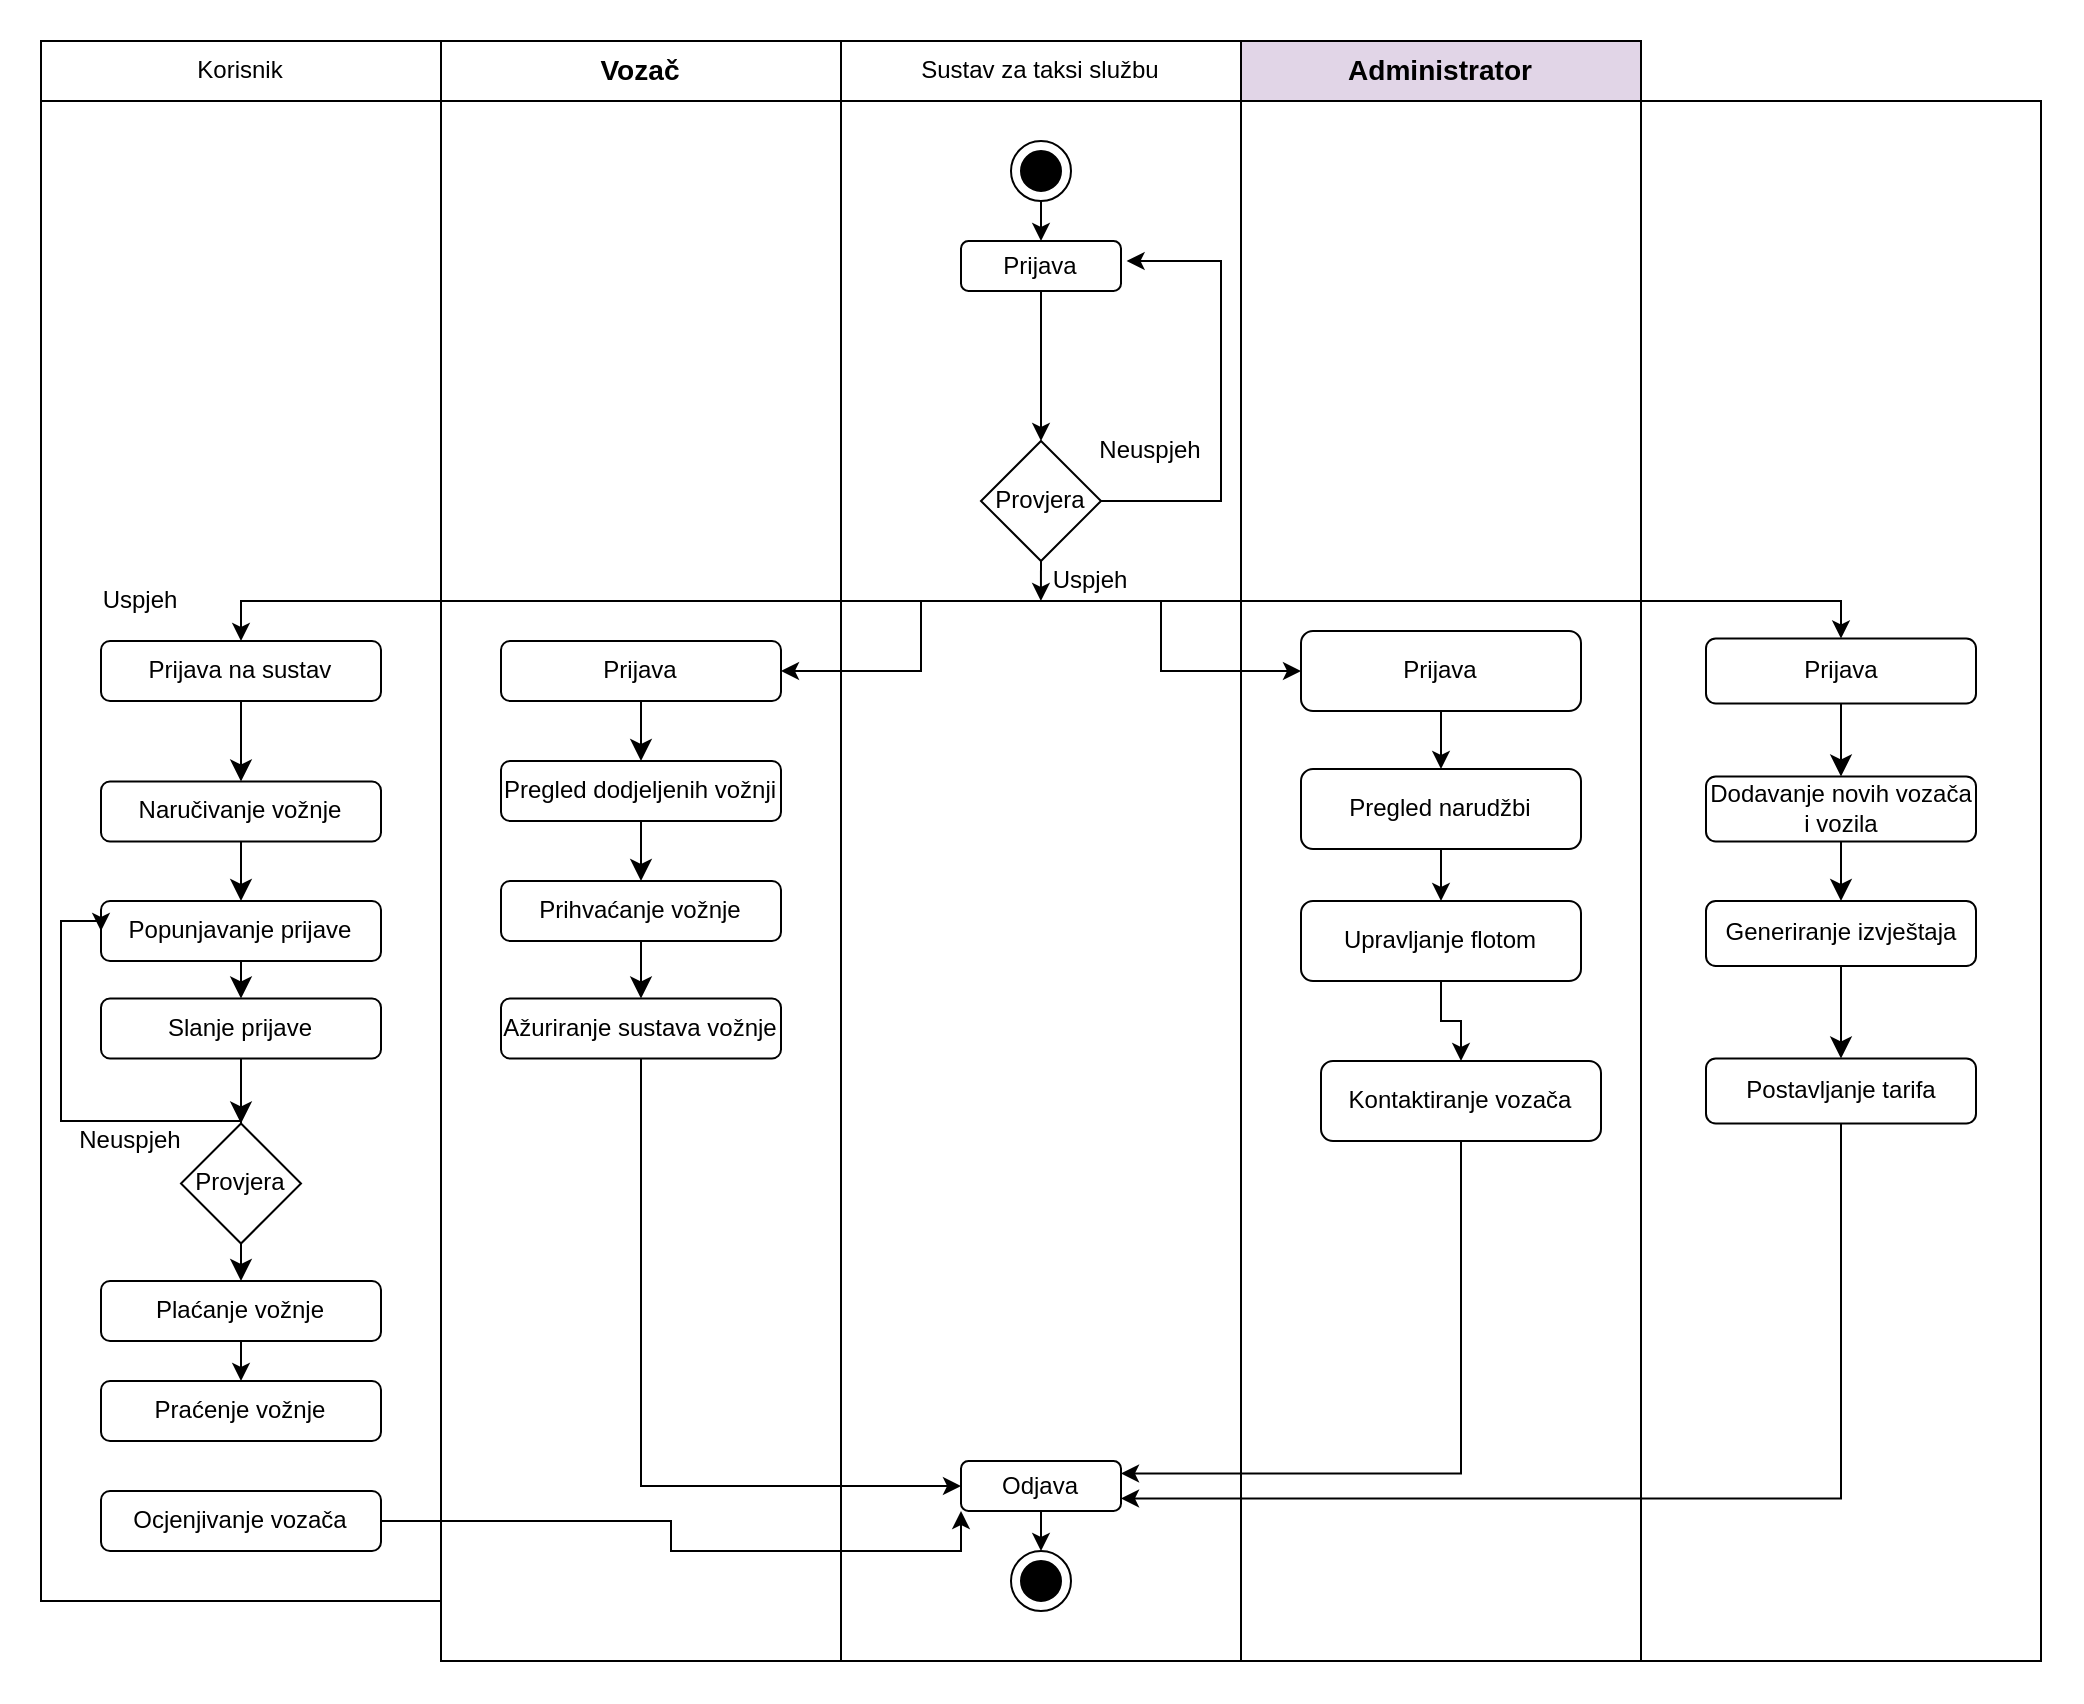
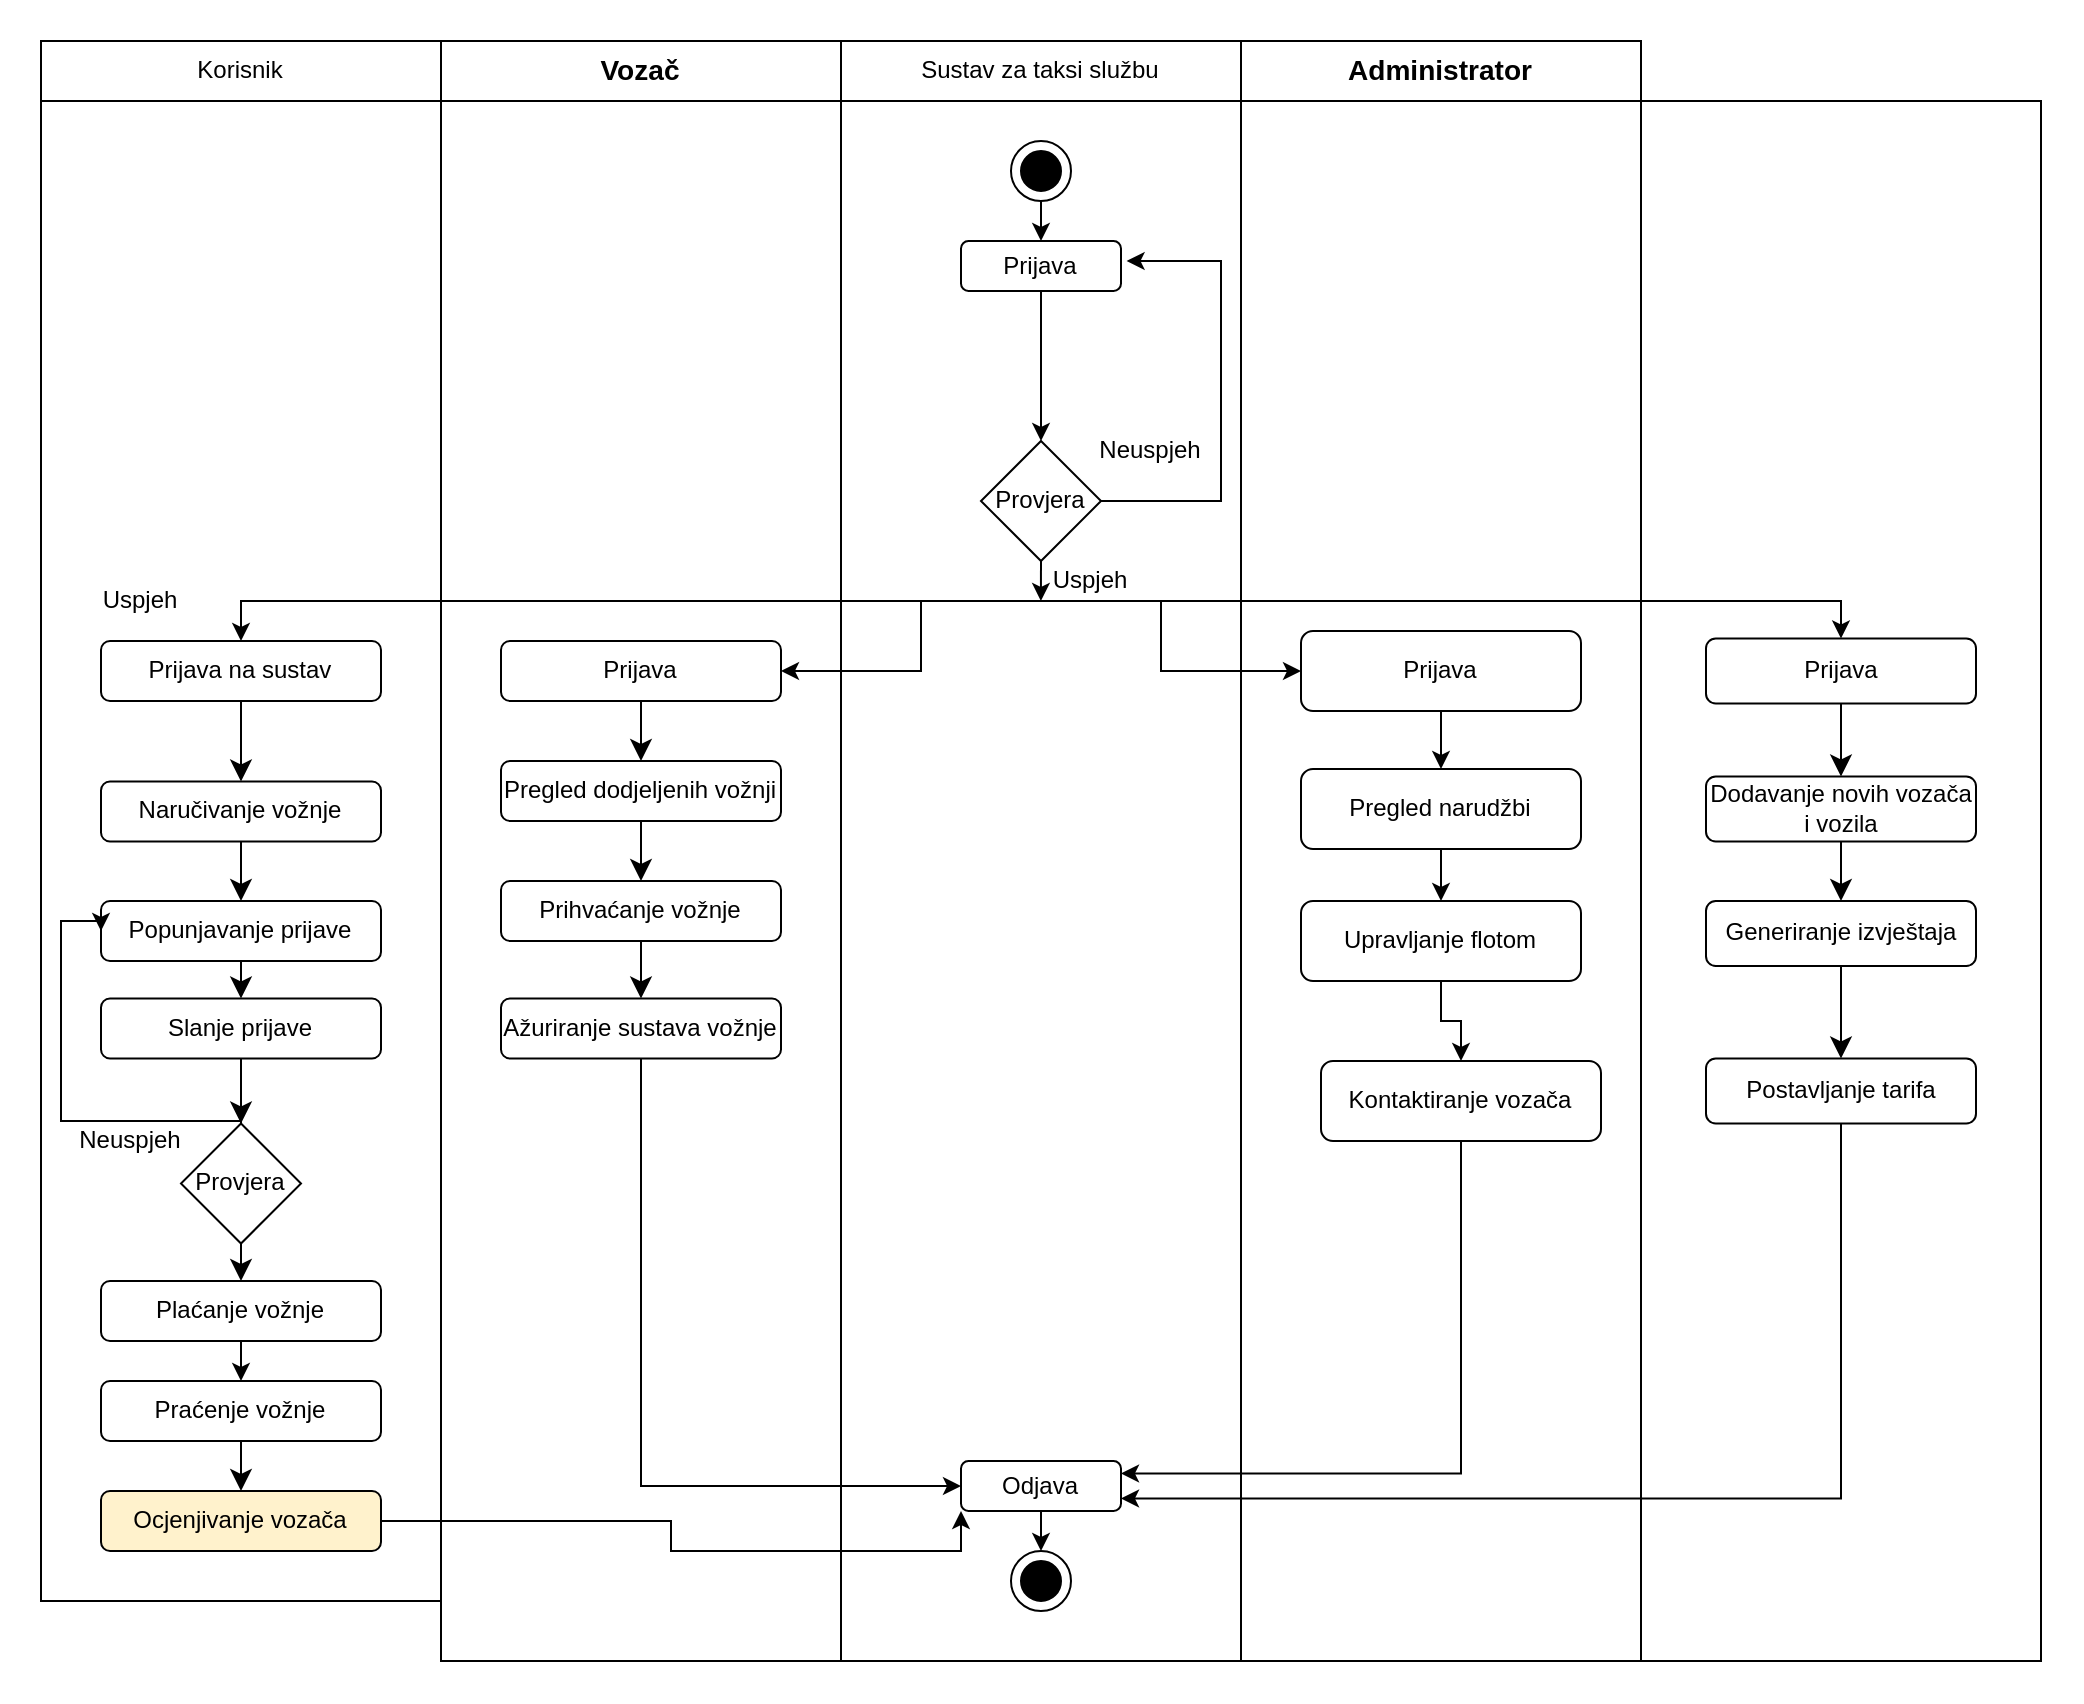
- <mxCell id="9" value="&lt;h3 data-pm-slice=&quot;1 1 []&quot;&gt;Administrator&lt;/h3&gt;" style="rounded=0;whiteSpace=wrap;html=1;fillColor=#e1d5e7;" parent="1" vertex="1"><mxGeometry x="620" y="20" width="200" height="30" as="geometry" /></mxCell>
+ <mxCell id="9" value="&lt;h3 data-pm-slice=&quot;1 1 []&quot;&gt;Administrator&lt;/h3&gt;" style="rounded=0;whiteSpace=wrap;html=1;" parent="1" vertex="1"><mxGeometry x="620" y="20" width="200" height="30" as="geometry" /></mxCell>
+ <mxCell id="76" style="edgeStyle=none;curved=1;rounded=0;orthogonalLoop=1;jettySize=auto;html=1;fontSize=12;startSize=8;endSize=8;entryX=0.5;entryY=0;entryDx=0;entryDy=0;exitX=0.5;exitY=1;exitDx=0;exitDy=0;" edge="1" parent="1" source="47" target="65"><mxGeometry relative="1" as="geometry"><mxPoint x="-40" y="610" as="sourcePoint" /><mxPoint x="-40" y="629" as="targetPoint" /></mxGeometry></mxCell>
- <mxCell id="65" value="Ocjenjivanje vozača" style="rounded=1;whiteSpace=wrap;html=1;" parent="1" vertex="1"><mxGeometry x="50" y="745" width="140" height="30" as="geometry" /></mxCell>
+ <mxCell id="65" value="Ocjenjivanje vozača" style="rounded=1;whiteSpace=wrap;html=1;fillColor=#fff2cc;" parent="1" vertex="1"><mxGeometry x="50" y="745" width="140" height="30" as="geometry" /></mxCell>
